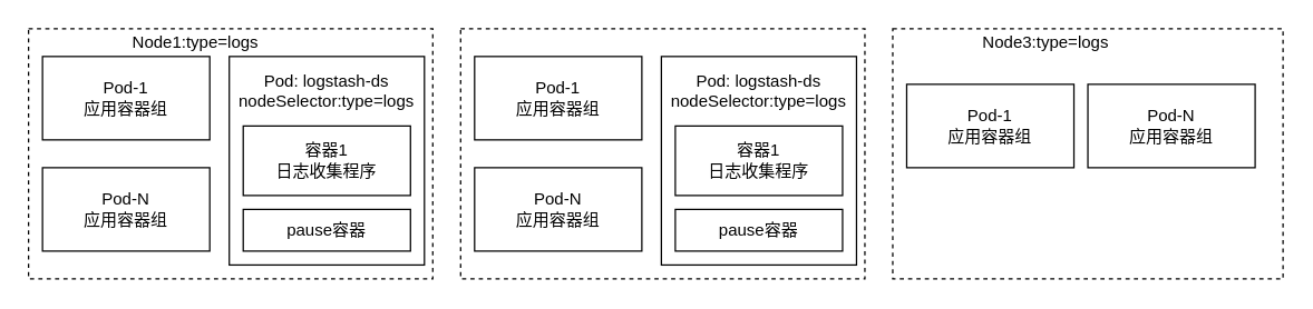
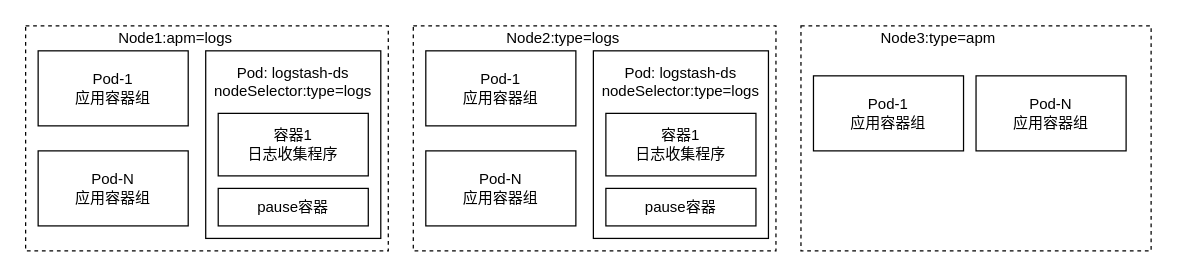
- <mxCell id="3" value="Node1:type=logs" style="rounded=0;whiteSpace=wrap;html=1;strokeColor=none;fillColor=none;" vertex="1" parent="1"><mxGeometry x="80" y="20" width="120" height="20" as="geometry" /></mxCell>
+ <mxCell id="3" value="Node1:apm=logs" style="rounded=0;whiteSpace=wrap;html=1;strokeColor=none;fillColor=none;" vertex="1" parent="1"><mxGeometry x="80" y="20" width="120" height="20" as="geometry" /></mxCell>
+ <mxCell id="11" value="Node2:type=logs" style="rounded=0;whiteSpace=wrap;html=1;strokeColor=none;fillColor=none;" vertex="1" parent="1"><mxGeometry x="390" y="20" width="120" height="20" as="geometry" /></mxCell>
- <mxCell id="19" value="Node3:type=logs" style="rounded=0;whiteSpace=wrap;html=1;strokeColor=none;fillColor=none;" vertex="1" parent="1"><mxGeometry x="690" y="20" width="120" height="20" as="geometry" /></mxCell>
+ <mxCell id="19" value="Node3:type=apm" style="rounded=0;whiteSpace=wrap;html=1;strokeColor=none;fillColor=none;" vertex="1" parent="1"><mxGeometry x="690" y="20" width="120" height="20" as="geometry" /></mxCell>
